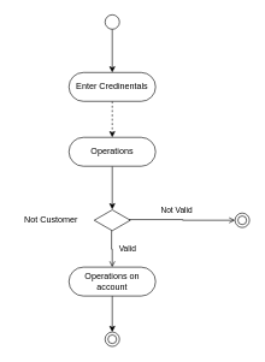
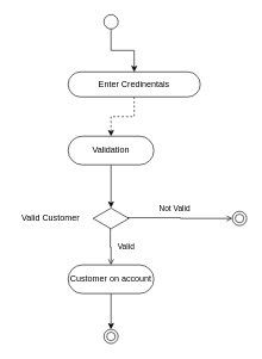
- <mxCell id="3" value="Enter Credinentals" style="rounded=1;whiteSpace=wrap;html=1;arcSize=50;" vertex="1" parent="1"><mxGeometry x="95" y="100" width="120" height="40" as="geometry" /></mxCell>
+ <mxCell id="3" value="Enter Credinentals" style="rounded=1;whiteSpace=wrap;html=1;arcSize=50;" vertex="1" parent="1"><mxGeometry x="95" y="100" width="185" height="35" as="geometry" /></mxCell>
- <mxCell id="5" value="Operations" style="rounded=1;whiteSpace=wrap;html=1;arcSize=50;" vertex="1" parent="1"><mxGeometry x="95" y="190" width="120" height="40" as="geometry" /></mxCell>
+ <mxCell id="5" value="Validation" style="rounded=1;whiteSpace=wrap;html=1;arcSize=50;" vertex="1" parent="1"><mxGeometry x="95" y="190" width="120" height="40" as="geometry" /></mxCell>
- <mxCell id="17" value="Not Customer" style="text;html=1;align=center;verticalAlign=middle;resizable=0;points=[];autosize=1;strokeColor=none;fillColor=none;" vertex="1" parent="1"><mxGeometry x="20" y="290" width="100" height="30" as="geometry" /></mxCell>
+ <mxCell id="17" value="Valid Customer" style="text;html=1;align=center;verticalAlign=middle;resizable=0;points=[];autosize=1;strokeColor=none;fillColor=none;" vertex="1" parent="1"><mxGeometry x="20" y="290" width="100" height="30" as="geometry" /></mxCell>
- <mxCell id="8" value="Operations on account" style="rounded=1;whiteSpace=wrap;html=1;arcSize=50;" vertex="1" parent="1"><mxGeometry x="95" y="370" width="120" height="40" as="geometry" /></mxCell>
+ <mxCell id="8" value="Customer on account" style="rounded=1;whiteSpace=wrap;html=1;arcSize=50;" vertex="1" parent="1"><mxGeometry x="95" y="370" width="120" height="40" as="geometry" /></mxCell>
